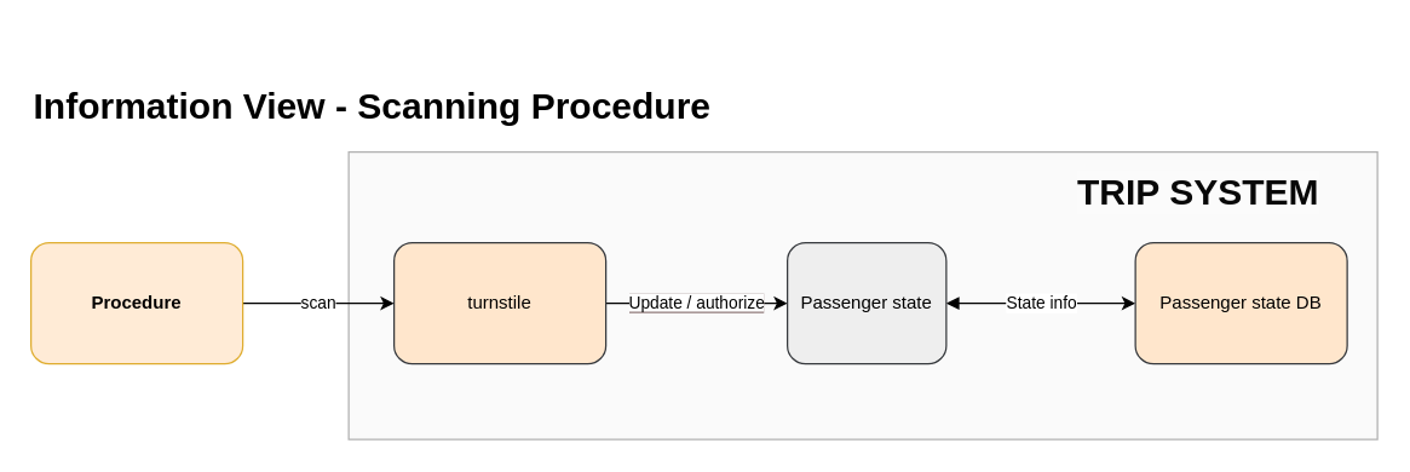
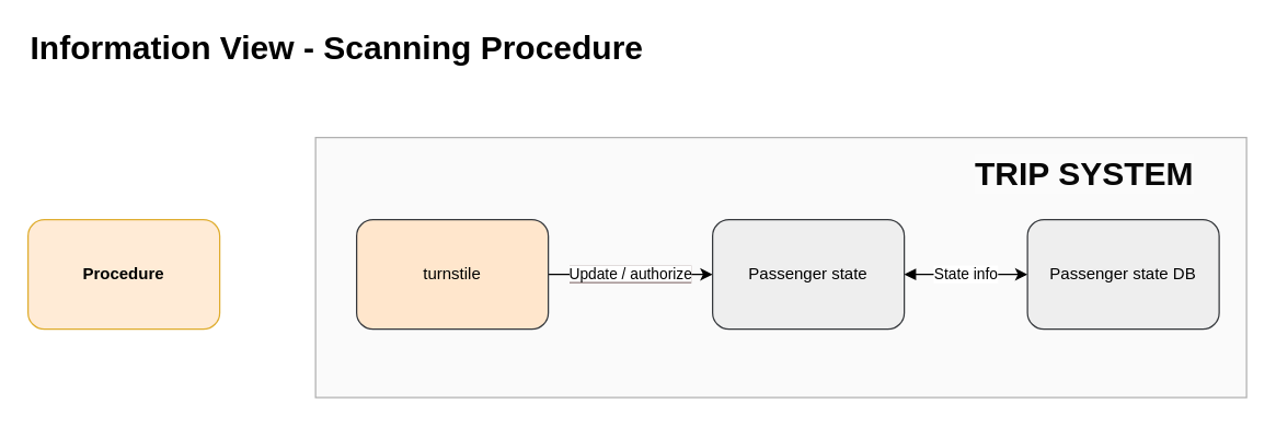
- <mxCell id="11" value="&lt;h1&gt;Information View - Scanning Procedure&lt;/h1&gt;" style="text;strokeColor=none;align=left;fillColor=none;html=1;verticalAlign=middle;whiteSpace=wrap;rounded=0;" parent="1" vertex="1"><mxGeometry x="20" y="55" width="670" height="30" as="geometry" /></mxCell>
+ <mxCell id="11" value="&lt;h1&gt;Information View - Scanning Procedure&lt;/h1&gt;" style="text;strokeColor=none;align=left;fillColor=none;html=1;verticalAlign=middle;whiteSpace=wrap;rounded=0;" parent="1" vertex="1"><mxGeometry x="20" y="20" width="670" height="30" as="geometry" /></mxCell>
- <mxCell id="5" value="scan" style="edgeStyle=orthogonalEdgeStyle;html=1;exitX=1;exitY=0.5;exitDx=0;exitDy=0;entryX=0;entryY=0.5;entryDx=0;entryDy=0;labelBackgroundColor=#FFFFFF;startArrow=none;startFill=0;" parent="1" source="6" target="4" edge="1"><mxGeometry relative="1" as="geometry" /></mxCell>
- <mxCell id="8" value="Passenger state" style="rounded=1;whiteSpace=wrap;html=1;fillColor=#eeeeee;strokeColor=#36393d;" parent="1" vertex="1"><mxGeometry x="520" y="160" width="105" height="80" as="geometry" /></mxCell>
+ <mxCell id="8" value="Passenger state" style="rounded=1;whiteSpace=wrap;html=1;fillColor=#eeeeee;strokeColor=#36393d;" parent="1" vertex="1"><mxGeometry x="520" y="160" width="140" height="80" as="geometry" /></mxCell>
- <mxCell id="10" value="Passenger state DB" style="rounded=1;whiteSpace=wrap;html=1;fillColor=#ffe6cc;strokeColor=#36393d;" parent="1" vertex="1"><mxGeometry x="750" y="160" width="140" height="80" as="geometry" /></mxCell>
+ <mxCell id="10" value="Passenger state DB" style="rounded=1;whiteSpace=wrap;html=1;fillColor=#eeeeee;strokeColor=#36393d;" parent="1" vertex="1"><mxGeometry x="750" y="160" width="140" height="80" as="geometry" /></mxCell>
